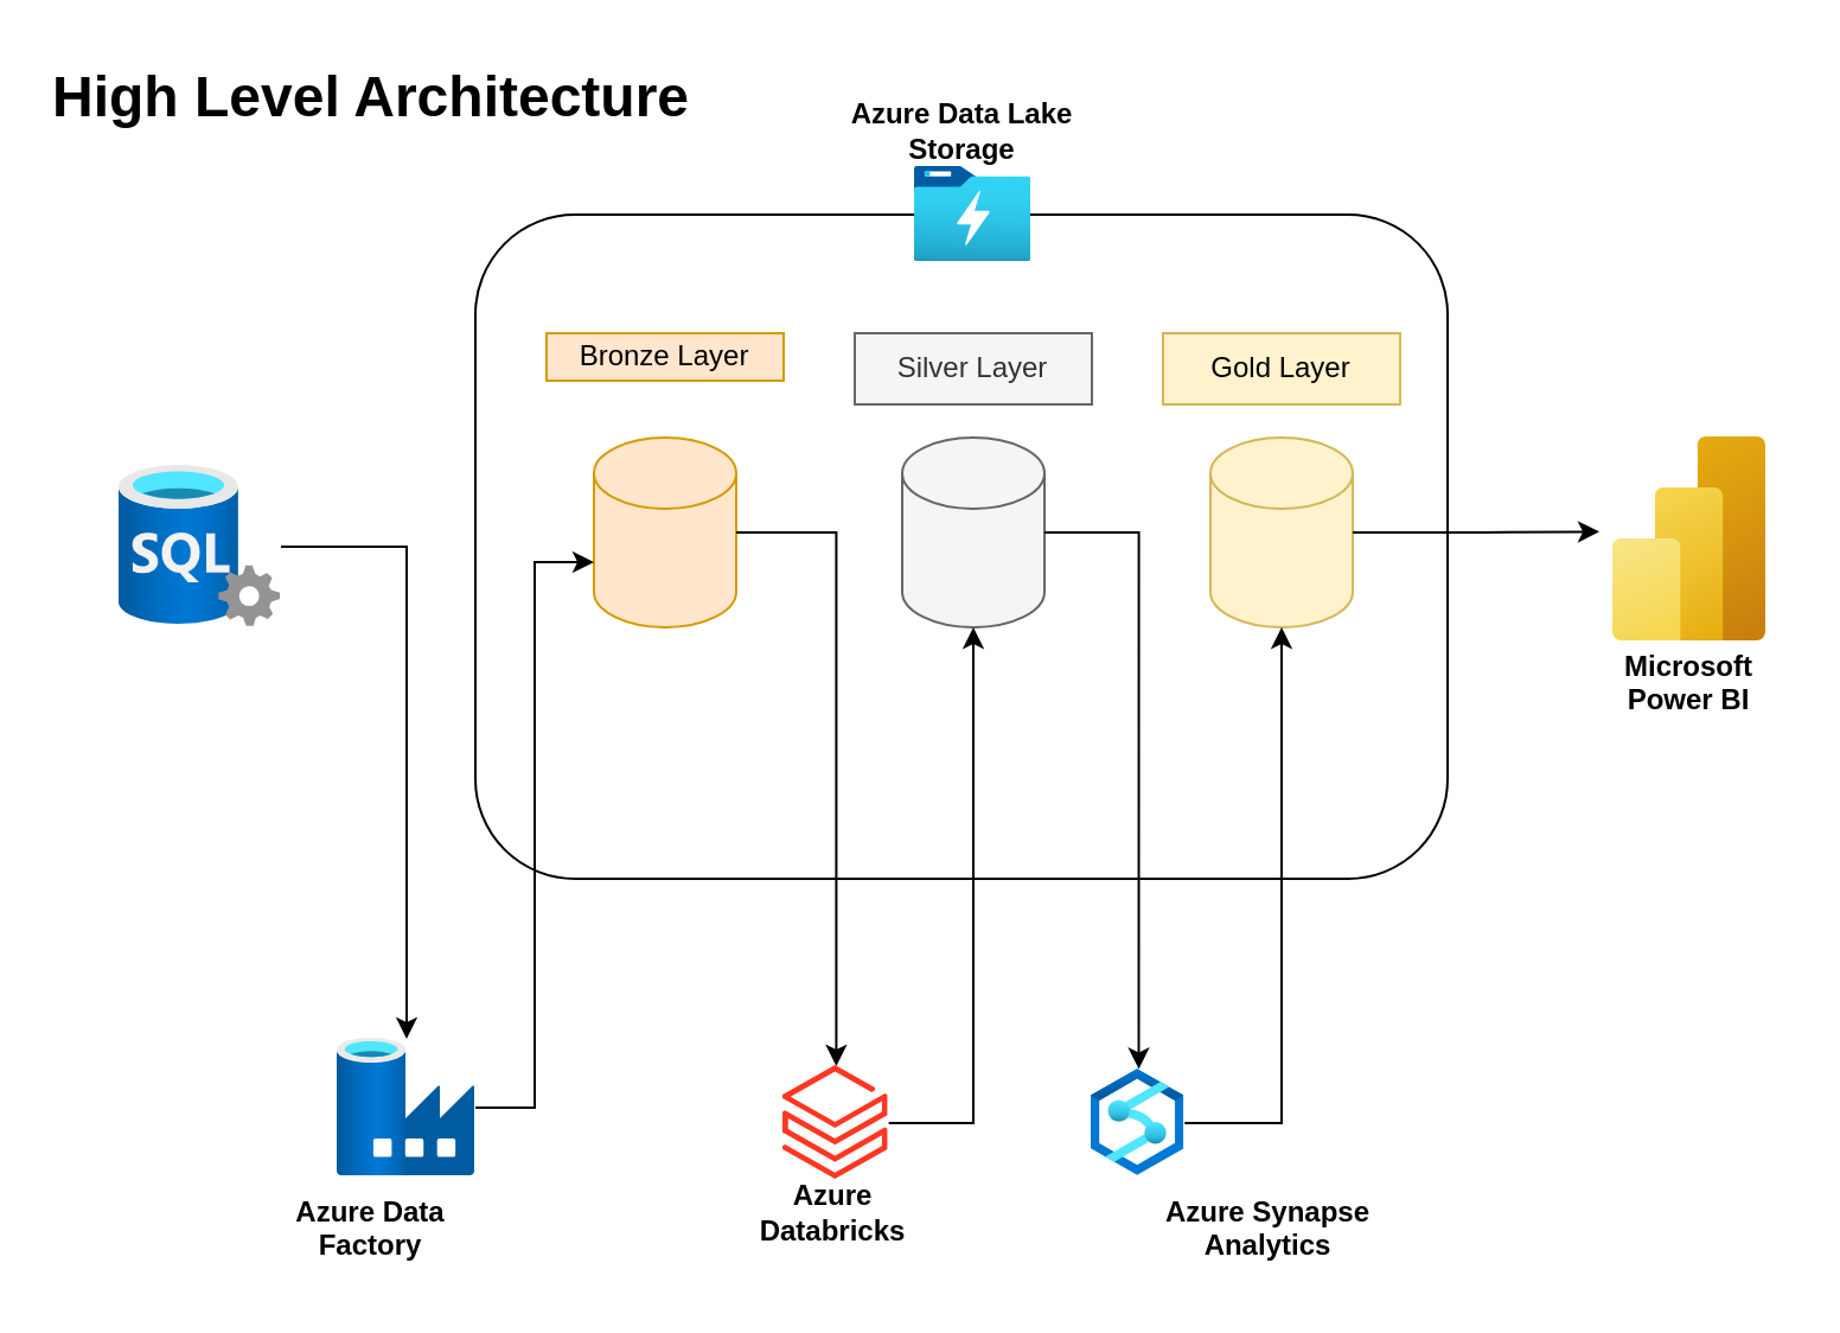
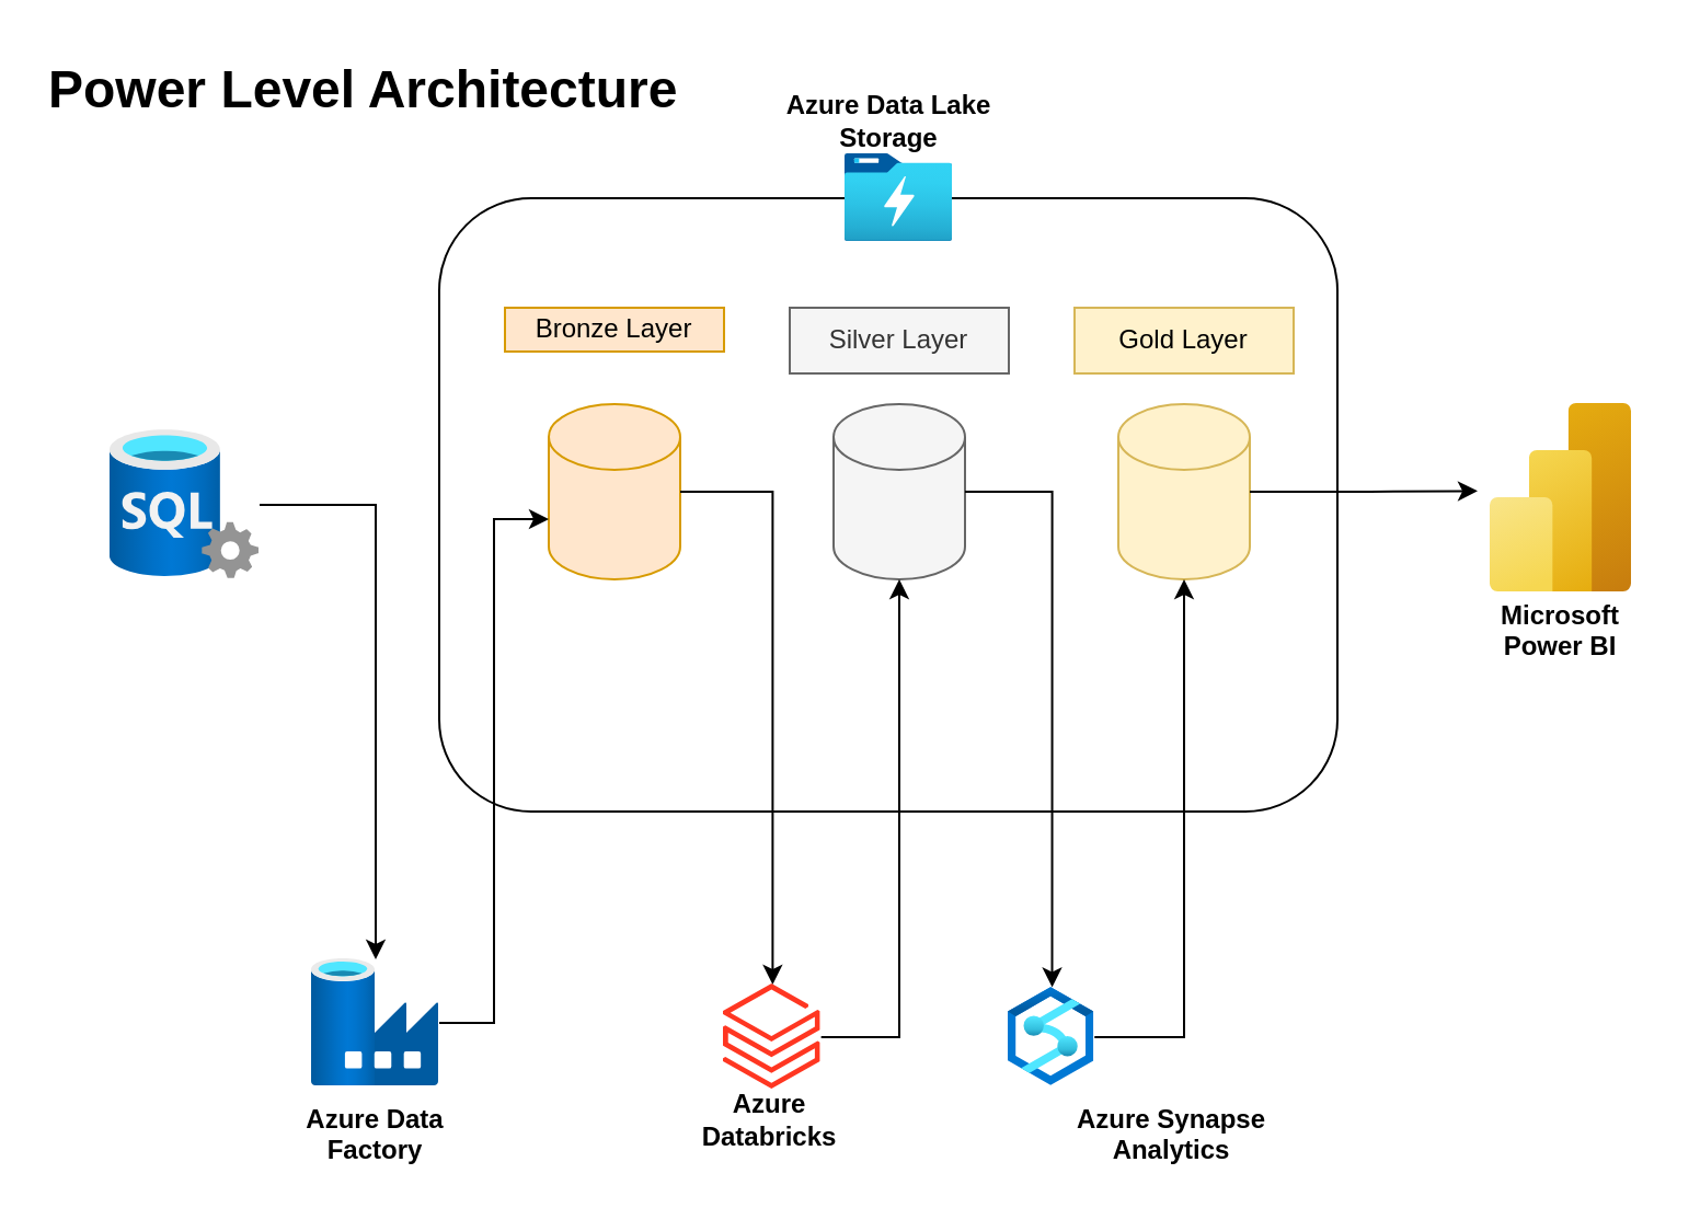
- <mxCell id="23" value="&lt;h1 style=&quot;margin-top: 0px;&quot;&gt;High Level Architecture&lt;/h1&gt;" style="text;html=1;whiteSpace=wrap;overflow=hidden;rounded=0;" parent="1" vertex="1"><mxGeometry x="20" y="20" width="320" height="40" as="geometry" /></mxCell>
+ <mxCell id="23" value="&lt;h1 style=&quot;margin-top: 0px;&quot;&gt;Power Level Architecture&lt;/h1&gt;" style="text;html=1;whiteSpace=wrap;overflow=hidden;rounded=0;" parent="1" vertex="1"><mxGeometry x="20" y="20" width="320" height="40" as="geometry" /></mxCell>
- <mxCell id="19" value="Azure Data Factory&lt;div&gt;&lt;br&gt;&lt;/div&gt;" style="text;html=1;align=center;verticalAlign=middle;whiteSpace=wrap;rounded=0;fontStyle=1" parent="1" vertex="1"><mxGeometry x="115" y="510" width="82" height="30" as="geometry" /></mxCell>
+ <mxCell id="19" value="Azure Data Factory&lt;div&gt;&lt;br&gt;&lt;/div&gt;" style="text;html=1;align=center;verticalAlign=middle;whiteSpace=wrap;rounded=0;fontStyle=1" parent="1" vertex="1"><mxGeometry x="130" y="510" width="82" height="30" as="geometry" /></mxCell>
